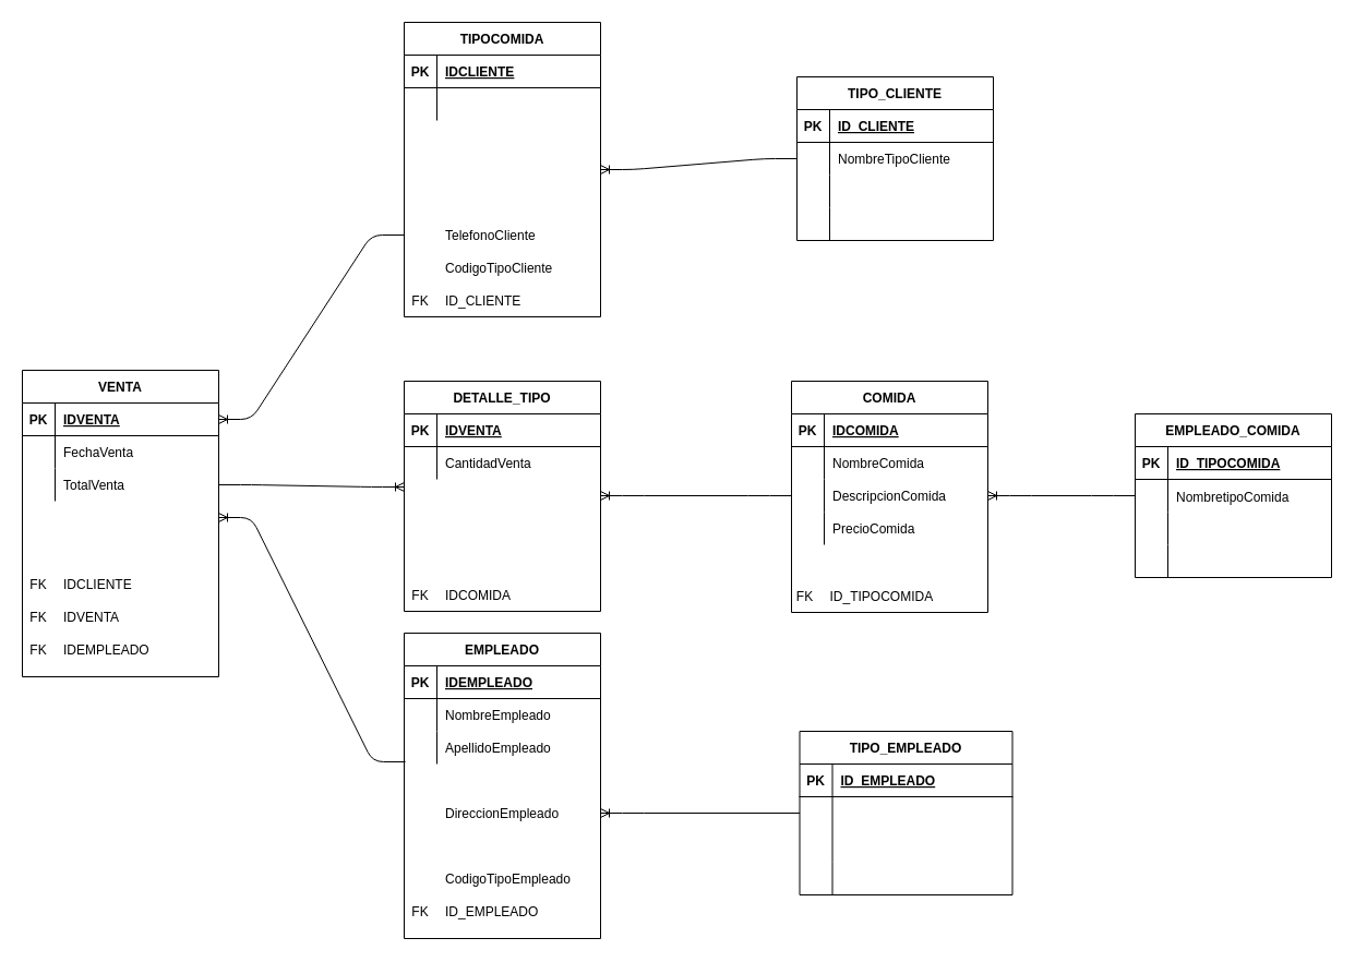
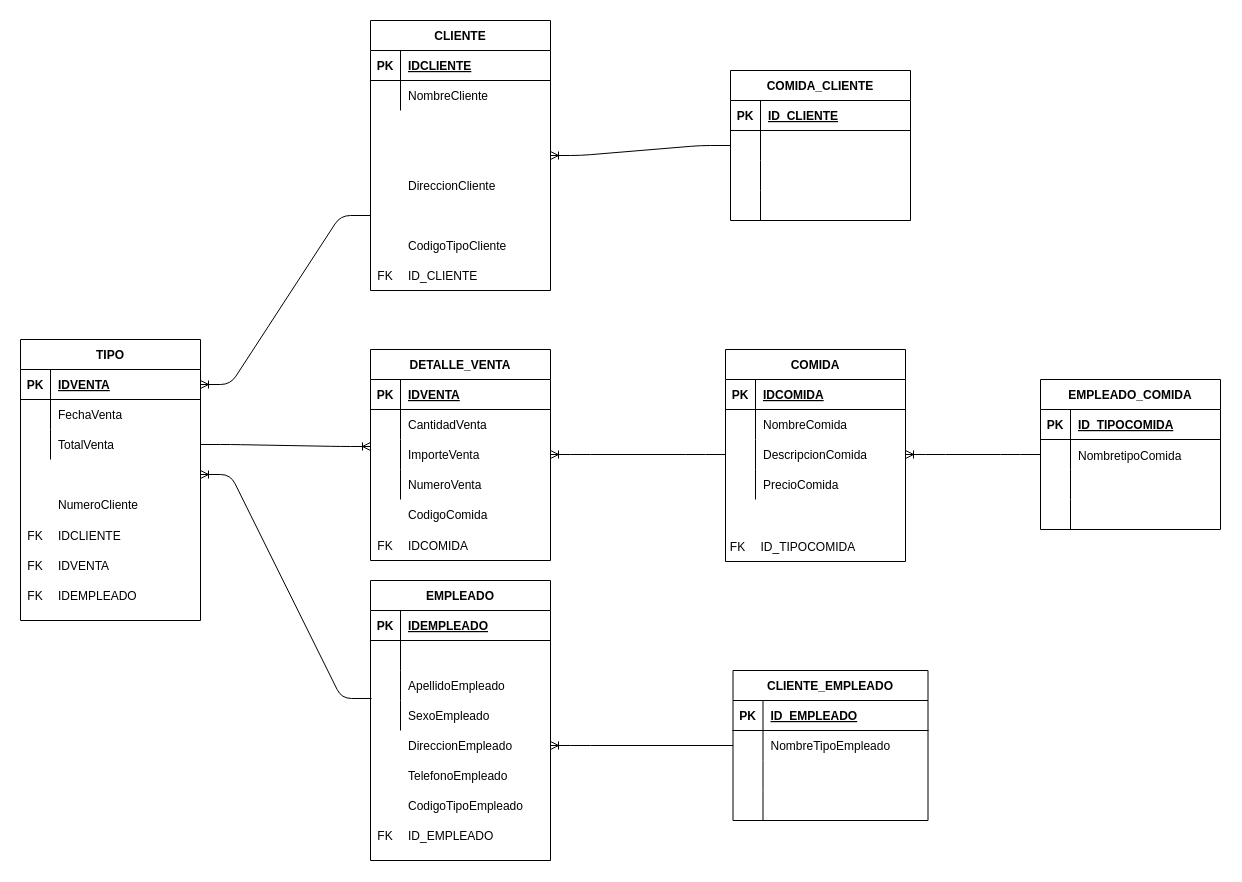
- <mxCell id="39" value="TIPOCOMIDA" style="shape=table;startSize=30;container=1;collapsible=1;childLayout=tableLayout;fixedRows=1;rowLines=0;fontStyle=1;align=center;resizeLast=1;" vertex="1" parent="1"><mxGeometry x="370" y="20" width="180" height="270" as="geometry" /></mxCell>
+ <mxCell id="39" value="CLIENTE" style="shape=table;startSize=30;container=1;collapsible=1;childLayout=tableLayout;fixedRows=1;rowLines=0;fontStyle=1;align=center;resizeLast=1;" vertex="1" parent="1"><mxGeometry x="370" y="20" width="180" height="270" as="geometry" /></mxCell>
- <mxCell id="87" value="TIPO_CLIENTE" style="shape=table;startSize=30;container=1;collapsible=1;childLayout=tableLayout;fixedRows=1;rowLines=0;fontStyle=1;align=center;resizeLast=1;" vertex="1" parent="1"><mxGeometry x="730" y="70" width="180" height="150" as="geometry" /></mxCell>
+ <mxCell id="87" value="COMIDA_CLIENTE" style="shape=table;startSize=30;container=1;collapsible=1;childLayout=tableLayout;fixedRows=1;rowLines=0;fontStyle=1;align=center;resizeLast=1;" vertex="1" parent="1"><mxGeometry x="730" y="70" width="180" height="150" as="geometry" /></mxCell>
+ <mxCell id="55" value="NombreCliente" style="shape=partialRectangle;connectable=0;fillColor=none;top=0;left=0;bottom=0;right=0;align=left;spacingLeft=6;overflow=hidden;" vertex="1" parent="1"><mxGeometry x="400" y="80" width="150" height="30" as="geometry" /></mxCell>
- <mxCell id="100" value="NombreTipoCliente" style="shape=partialRectangle;connectable=0;fillColor=none;top=0;left=0;bottom=0;right=0;align=left;spacingLeft=6;overflow=hidden;" vertex="1" parent="1"><mxGeometry x="760" y="130" width="150" height="30" as="geometry" /></mxCell>
+ <mxCell id="52" value="DireccionCliente" style="shape=partialRectangle;connectable=0;fillColor=none;top=0;left=0;bottom=0;right=0;align=left;spacingLeft=6;overflow=hidden;" vertex="1" parent="50"><mxGeometry x="30" width="150" height="30" as="geometry" /></mxCell>
- <mxCell id="58" value="TelefonoCliente" style="shape=partialRectangle;connectable=0;fillColor=none;top=0;left=0;bottom=0;right=0;align=left;spacingLeft=6;overflow=hidden;" vertex="1" parent="56"><mxGeometry x="30" width="150" height="30" as="geometry" /></mxCell>
- <mxCell id="21" value="VENTA" style="shape=table;startSize=30;container=1;collapsible=1;childLayout=tableLayout;fixedRows=1;rowLines=0;fontStyle=1;align=center;resizeLast=1;" vertex="1" parent="1"><mxGeometry x="20" y="339" width="180" height="281" as="geometry" /></mxCell>
+ <mxCell id="21" value="TIPO" style="shape=table;startSize=30;container=1;collapsible=1;childLayout=tableLayout;fixedRows=1;rowLines=0;fontStyle=1;align=center;resizeLast=1;" vertex="1" parent="1"><mxGeometry x="20" y="339" width="180" height="281" as="geometry" /></mxCell>
- <mxCell id="2" value="DETALLE_TIPO" style="shape=table;startSize=30;container=1;collapsible=1;childLayout=tableLayout;fixedRows=1;rowLines=0;fontStyle=1;align=center;resizeLast=1;" vertex="1" parent="1"><mxGeometry x="370" y="349" width="180" height="211" as="geometry" /></mxCell>
+ <mxCell id="2" value="DETALLE_VENTA" style="shape=table;startSize=30;container=1;collapsible=1;childLayout=tableLayout;fixedRows=1;rowLines=0;fontStyle=1;align=center;resizeLast=1;" vertex="1" parent="1"><mxGeometry x="370" y="349" width="180" height="211" as="geometry" /></mxCell>
+ <mxCell id="11" value="ImporteVenta" style="shape=partialRectangle;connectable=0;fillColor=none;top=0;left=0;bottom=0;right=0;align=left;spacingLeft=6;overflow=hidden;" vertex="1" parent="9"><mxGeometry x="30" width="150" height="30" as="geometry" /></mxCell>
+ <mxCell id="14" value="NumeroVenta" style="shape=partialRectangle;connectable=0;fillColor=none;top=0;left=0;bottom=0;right=0;align=left;spacingLeft=6;overflow=hidden;" vertex="1" parent="12"><mxGeometry x="30" width="150" height="30" as="geometry" /></mxCell>
+ <mxCell id="35" value="NumeroCliente" style="shape=partialRectangle;connectable=0;fillColor=none;top=0;left=0;bottom=0;right=0;align=left;spacingLeft=6;overflow=hidden;" vertex="1" parent="33"><mxGeometry x="30" width="150" height="30" as="geometry" /></mxCell>
+ <mxCell id="17" value="CodigoComida" style="shape=partialRectangle;connectable=0;fillColor=none;top=0;left=0;bottom=0;right=0;align=left;spacingLeft=6;overflow=hidden;" vertex="1" parent="15"><mxGeometry x="30" width="150" height="30" as="geometry" /></mxCell>
- <mxCell id="80" value="NombreEmpleado" style="shape=partialRectangle;connectable=0;fillColor=none;top=0;left=0;bottom=0;right=0;align=left;spacingLeft=6;overflow=hidden;" vertex="1" parent="1"><mxGeometry x="400" y="640" width="150" height="30" as="geometry" /></mxCell>
- <mxCell id="119" value="TIPO_EMPLEADO" style="shape=table;startSize=30;container=1;collapsible=1;childLayout=tableLayout;fixedRows=1;rowLines=0;fontStyle=1;align=center;resizeLast=1;" vertex="1" parent="1"><mxGeometry x="732.5" y="670" width="195" height="150" as="geometry" /></mxCell>
+ <mxCell id="119" value="CLIENTE_EMPLEADO" style="shape=table;startSize=30;container=1;collapsible=1;childLayout=tableLayout;fixedRows=1;rowLines=0;fontStyle=1;align=center;resizeLast=1;" vertex="1" parent="1"><mxGeometry x="732.5" y="670" width="195" height="150" as="geometry" /></mxCell>
+ <mxCell id="74" value="SexoEmpleado" style="shape=partialRectangle;connectable=0;fillColor=none;top=0;left=0;bottom=0;right=0;align=left;spacingLeft=6;overflow=hidden;" vertex="1" parent="72"><mxGeometry x="30" width="150" height="30" as="geometry" /></mxCell>
+ <mxCell id="125" value="NombreTipoEmpleado" style="shape=partialRectangle;connectable=0;fillColor=none;top=0;left=0;bottom=0;right=0;align=left;spacingLeft=6;overflow=hidden;" vertex="1" parent="123"><mxGeometry x="30" width="165" height="30" as="geometry" /></mxCell>
+ <mxCell id="83" value="TelefonoEmpleado" style="shape=partialRectangle;connectable=0;fillColor=none;top=0;left=0;bottom=0;right=0;align=left;spacingLeft=6;overflow=hidden;" vertex="1" parent="81"><mxGeometry x="30" width="150" height="30" as="geometry" /></mxCell>
